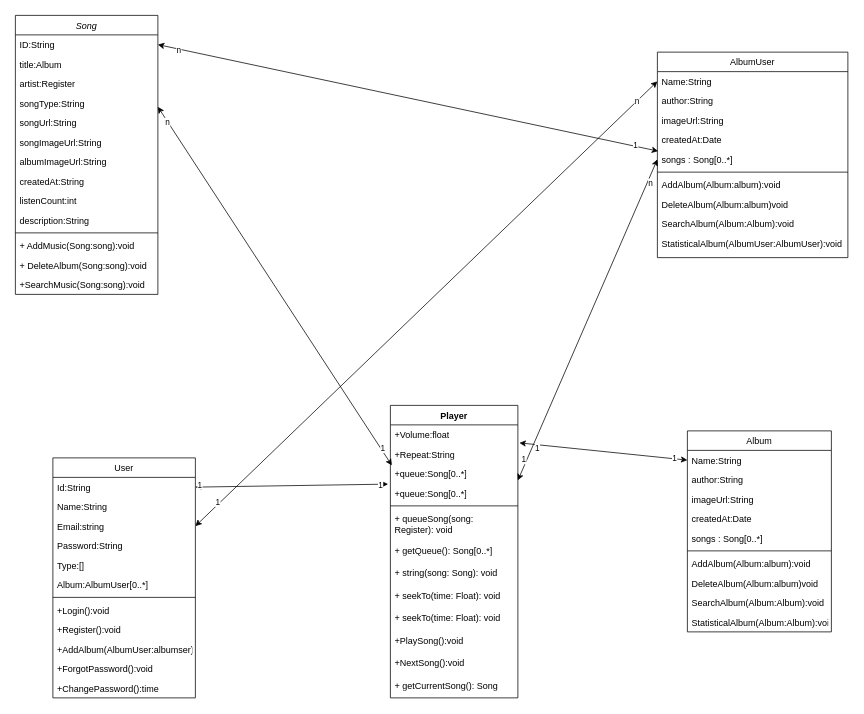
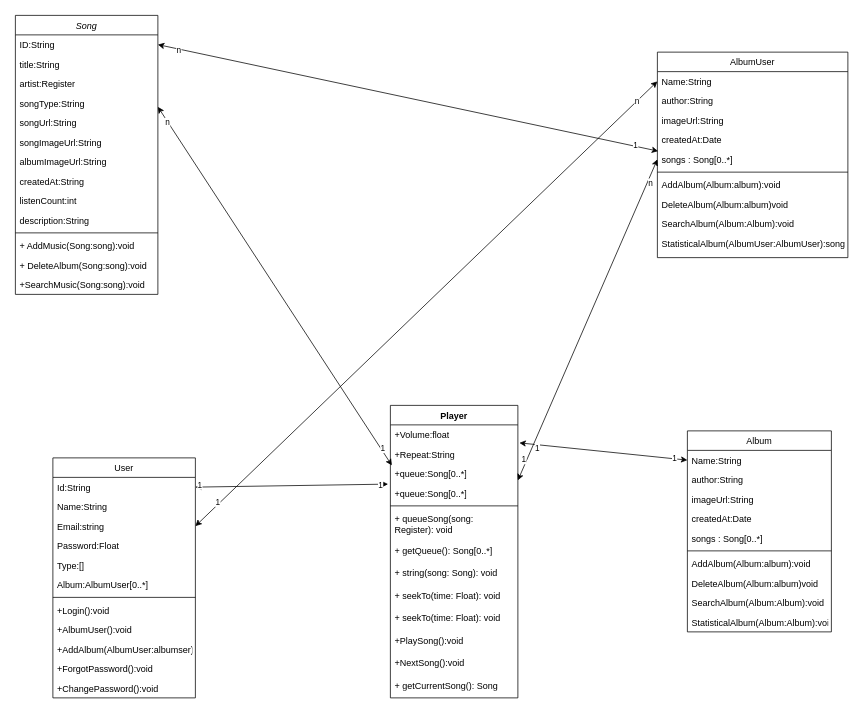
- <mxCell id="4" value="title:Album" style="text;align=left;verticalAlign=top;spacingLeft=4;spacingRight=4;overflow=hidden;rotatable=0;points=[[0,0.5],[1,0.5]];portConstraint=eastwest;rounded=0;shadow=0;html=0;" parent="2" vertex="1"><mxGeometry y="52" width="190" height="26" as="geometry" /></mxCell>
+ <mxCell id="4" value="title:String" style="text;align=left;verticalAlign=top;spacingLeft=4;spacingRight=4;overflow=hidden;rotatable=0;points=[[0,0.5],[1,0.5]];portConstraint=eastwest;rounded=0;shadow=0;html=0;" parent="2" vertex="1"><mxGeometry y="52" width="190" height="26" as="geometry" /></mxCell>
- <mxCell id="52" value="StatisticalAlbum(AlbumUser:AlbumUser):void" style="text;align=left;verticalAlign=top;spacingLeft=4;spacingRight=4;overflow=hidden;rotatable=0;points=[[0,0.5],[1,0.5]];portConstraint=eastwest;" vertex="1" parent="42"><mxGeometry y="242" width="254" height="26" as="geometry" /></mxCell>
+ <mxCell id="52" value="StatisticalAlbum(AlbumUser:AlbumUser):song" style="text;align=left;verticalAlign=top;spacingLeft=4;spacingRight=4;overflow=hidden;rotatable=0;points=[[0,0.5],[1,0.5]];portConstraint=eastwest;" vertex="1" parent="42"><mxGeometry y="242" width="254" height="26" as="geometry" /></mxCell>
- <mxCell id="57" value="Password:String" style="text;align=left;verticalAlign=top;spacingLeft=4;spacingRight=4;overflow=hidden;rotatable=0;points=[[0,0.5],[1,0.5]];portConstraint=eastwest;rounded=0;shadow=0;html=0;" vertex="1" parent="53"><mxGeometry y="104" width="190" height="26" as="geometry" /></mxCell>
+ <mxCell id="57" value="Password:Float" style="text;align=left;verticalAlign=top;spacingLeft=4;spacingRight=4;overflow=hidden;rotatable=0;points=[[0,0.5],[1,0.5]];portConstraint=eastwest;rounded=0;shadow=0;html=0;" vertex="1" parent="53"><mxGeometry y="104" width="190" height="26" as="geometry" /></mxCell>
- <mxCell id="62" value="+Register():void" style="text;align=left;verticalAlign=top;spacingLeft=4;spacingRight=4;overflow=hidden;rotatable=0;points=[[0,0.5],[1,0.5]];portConstraint=eastwest;" vertex="1" parent="53"><mxGeometry y="216" width="190" height="26" as="geometry" /></mxCell>
+ <mxCell id="62" value="+AlbumUser():void" style="text;align=left;verticalAlign=top;spacingLeft=4;spacingRight=4;overflow=hidden;rotatable=0;points=[[0,0.5],[1,0.5]];portConstraint=eastwest;" vertex="1" parent="53"><mxGeometry y="216" width="190" height="26" as="geometry" /></mxCell>
- <mxCell id="65" value="+ChangePassword():time" style="text;align=left;verticalAlign=top;spacingLeft=4;spacingRight=4;overflow=hidden;rotatable=0;points=[[0,0.5],[1,0.5]];portConstraint=eastwest;" vertex="1" parent="53"><mxGeometry y="294" width="190" height="26" as="geometry" /></mxCell>
+ <mxCell id="65" value="+ChangePassword():void" style="text;align=left;verticalAlign=top;spacingLeft=4;spacingRight=4;overflow=hidden;rotatable=0;points=[[0,0.5],[1,0.5]];portConstraint=eastwest;" vertex="1" parent="53"><mxGeometry y="294" width="190" height="26" as="geometry" /></mxCell>
